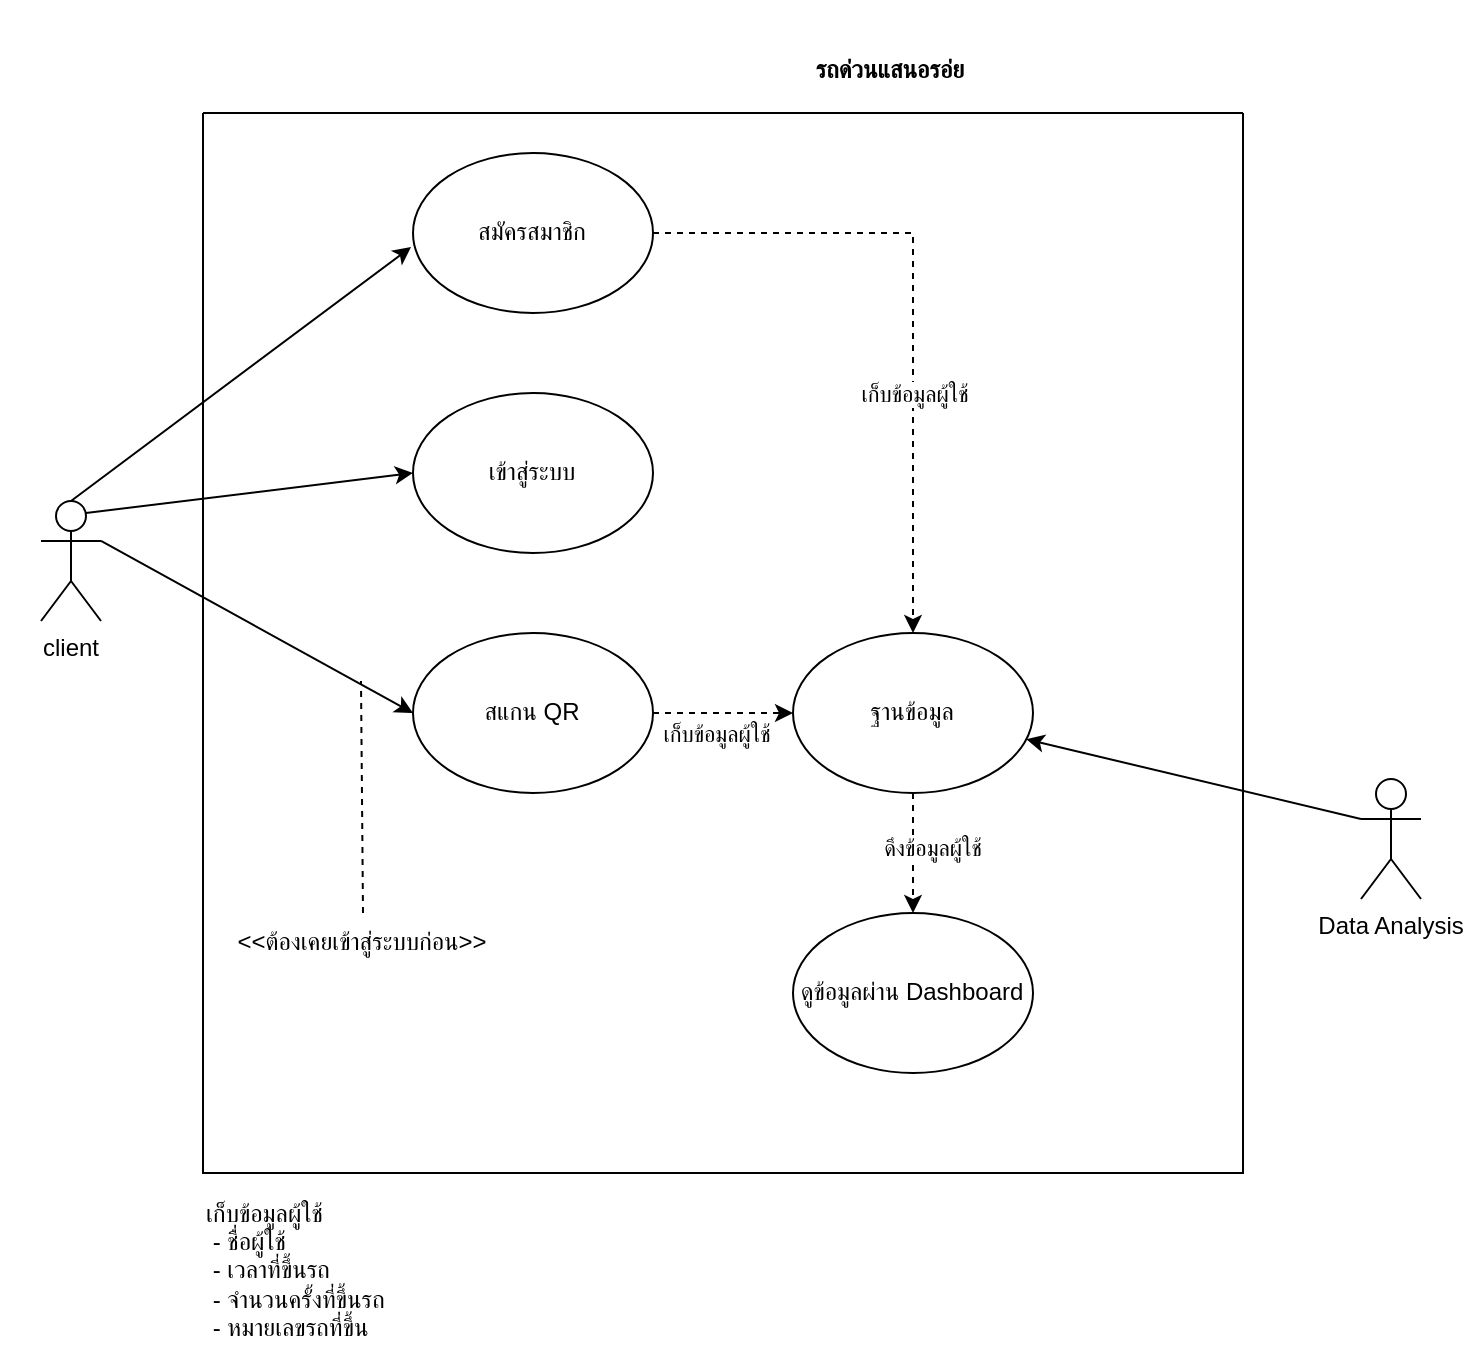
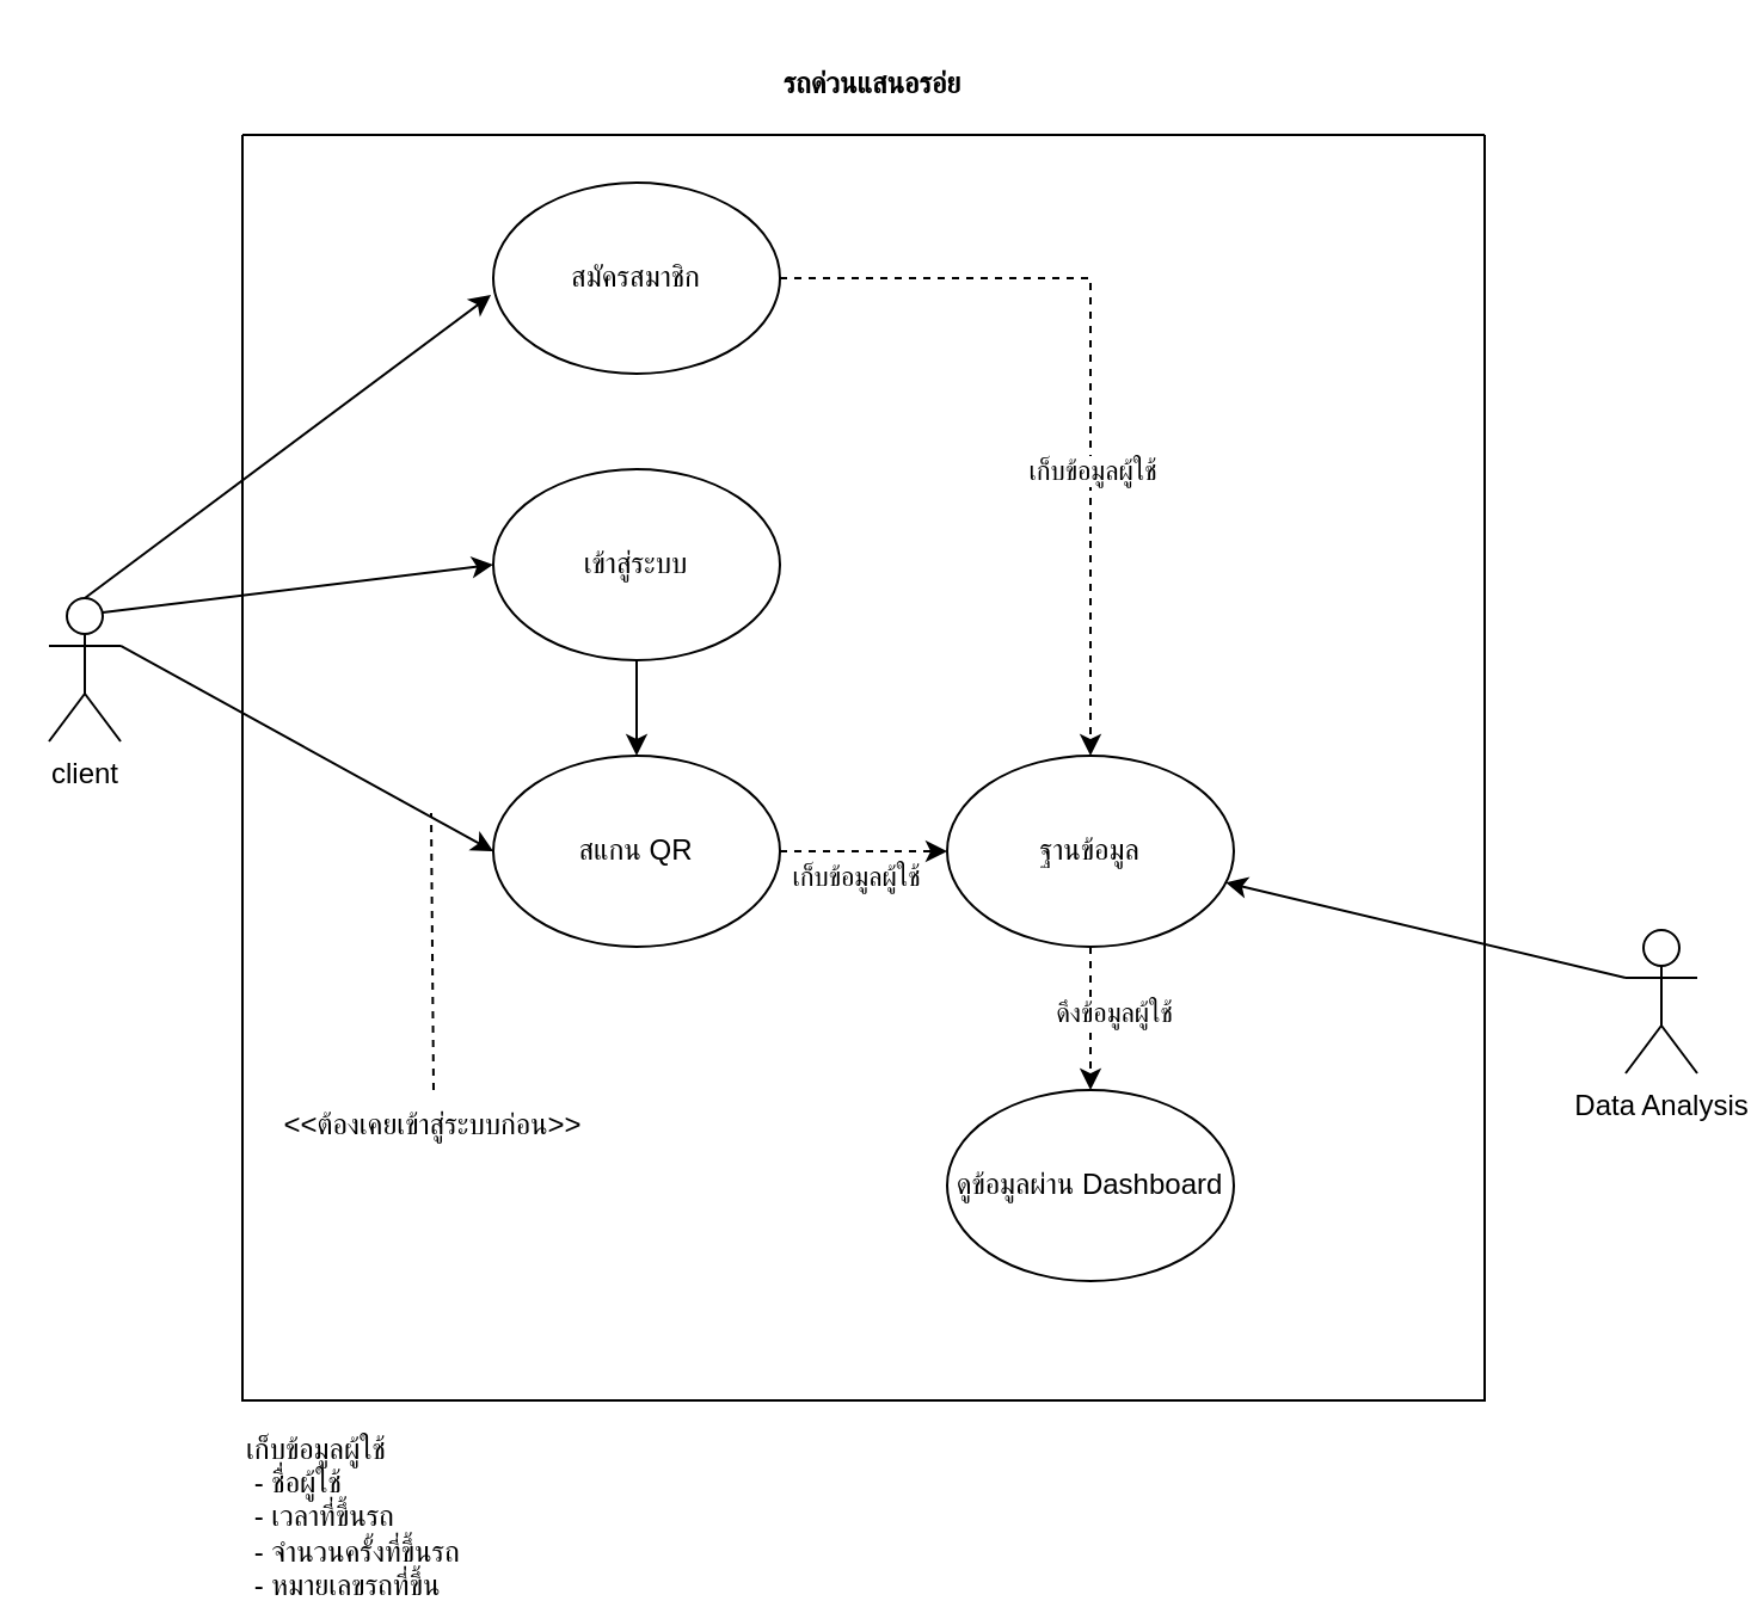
- <mxCell id="24" value="&lt;b&gt;รถด่วนแสนอรอ่ย&lt;/b&gt;" style="text;html=1;strokeColor=none;fillColor=none;align=center;verticalAlign=middle;whiteSpace=wrap;rounded=0;" vertex="1" parent="1"><mxGeometry x="385" y="20" width="120" height="30" as="geometry" /></mxCell>
+ <mxCell id="24" value="&lt;b&gt;รถด่วนแสนอรอ่ย&lt;/b&gt;" style="text;html=1;strokeColor=none;fillColor=none;align=center;verticalAlign=middle;whiteSpace=wrap;rounded=0;" vertex="1" parent="1"><mxGeometry x="305" y="20" width="120" height="30" as="geometry" /></mxCell>
+ <mxCell id="13" style="edgeStyle=none;rounded=0;orthogonalLoop=1;jettySize=auto;html=1;exitX=0.5;exitY=1;exitDx=0;exitDy=0;entryX=0.5;entryY=0;entryDx=0;entryDy=0;endArrow=classic;endFill=1;" edge="1" parent="2" source="14" target="5"><mxGeometry relative="1" as="geometry" /></mxCell>
